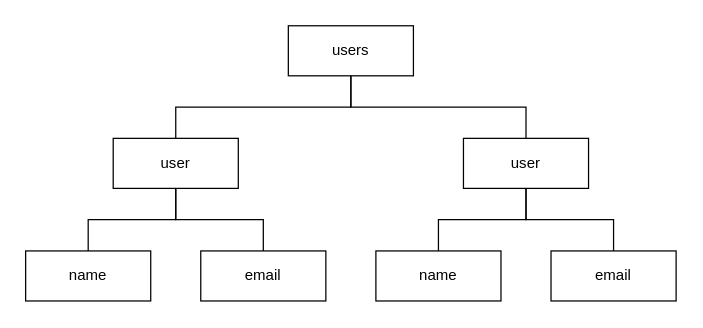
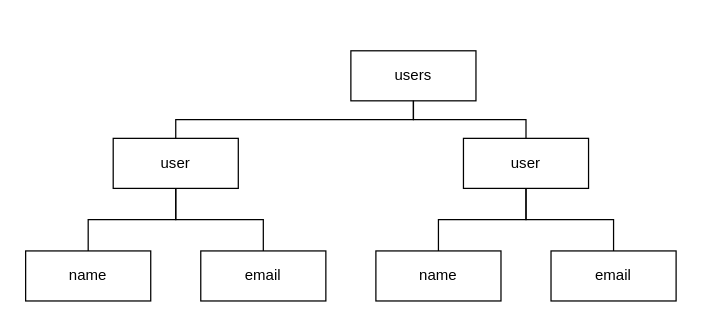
- <mxCell id="12" value="users" style="whiteSpace=wrap;html=1;" parent="1" vertex="1"><mxGeometry x="230" y="20" width="100" height="40" as="geometry" /></mxCell>
+ <mxCell id="12" value="users" style="whiteSpace=wrap;html=1;" parent="1" vertex="1"><mxGeometry x="280" y="40" width="100" height="40" as="geometry" /></mxCell>
